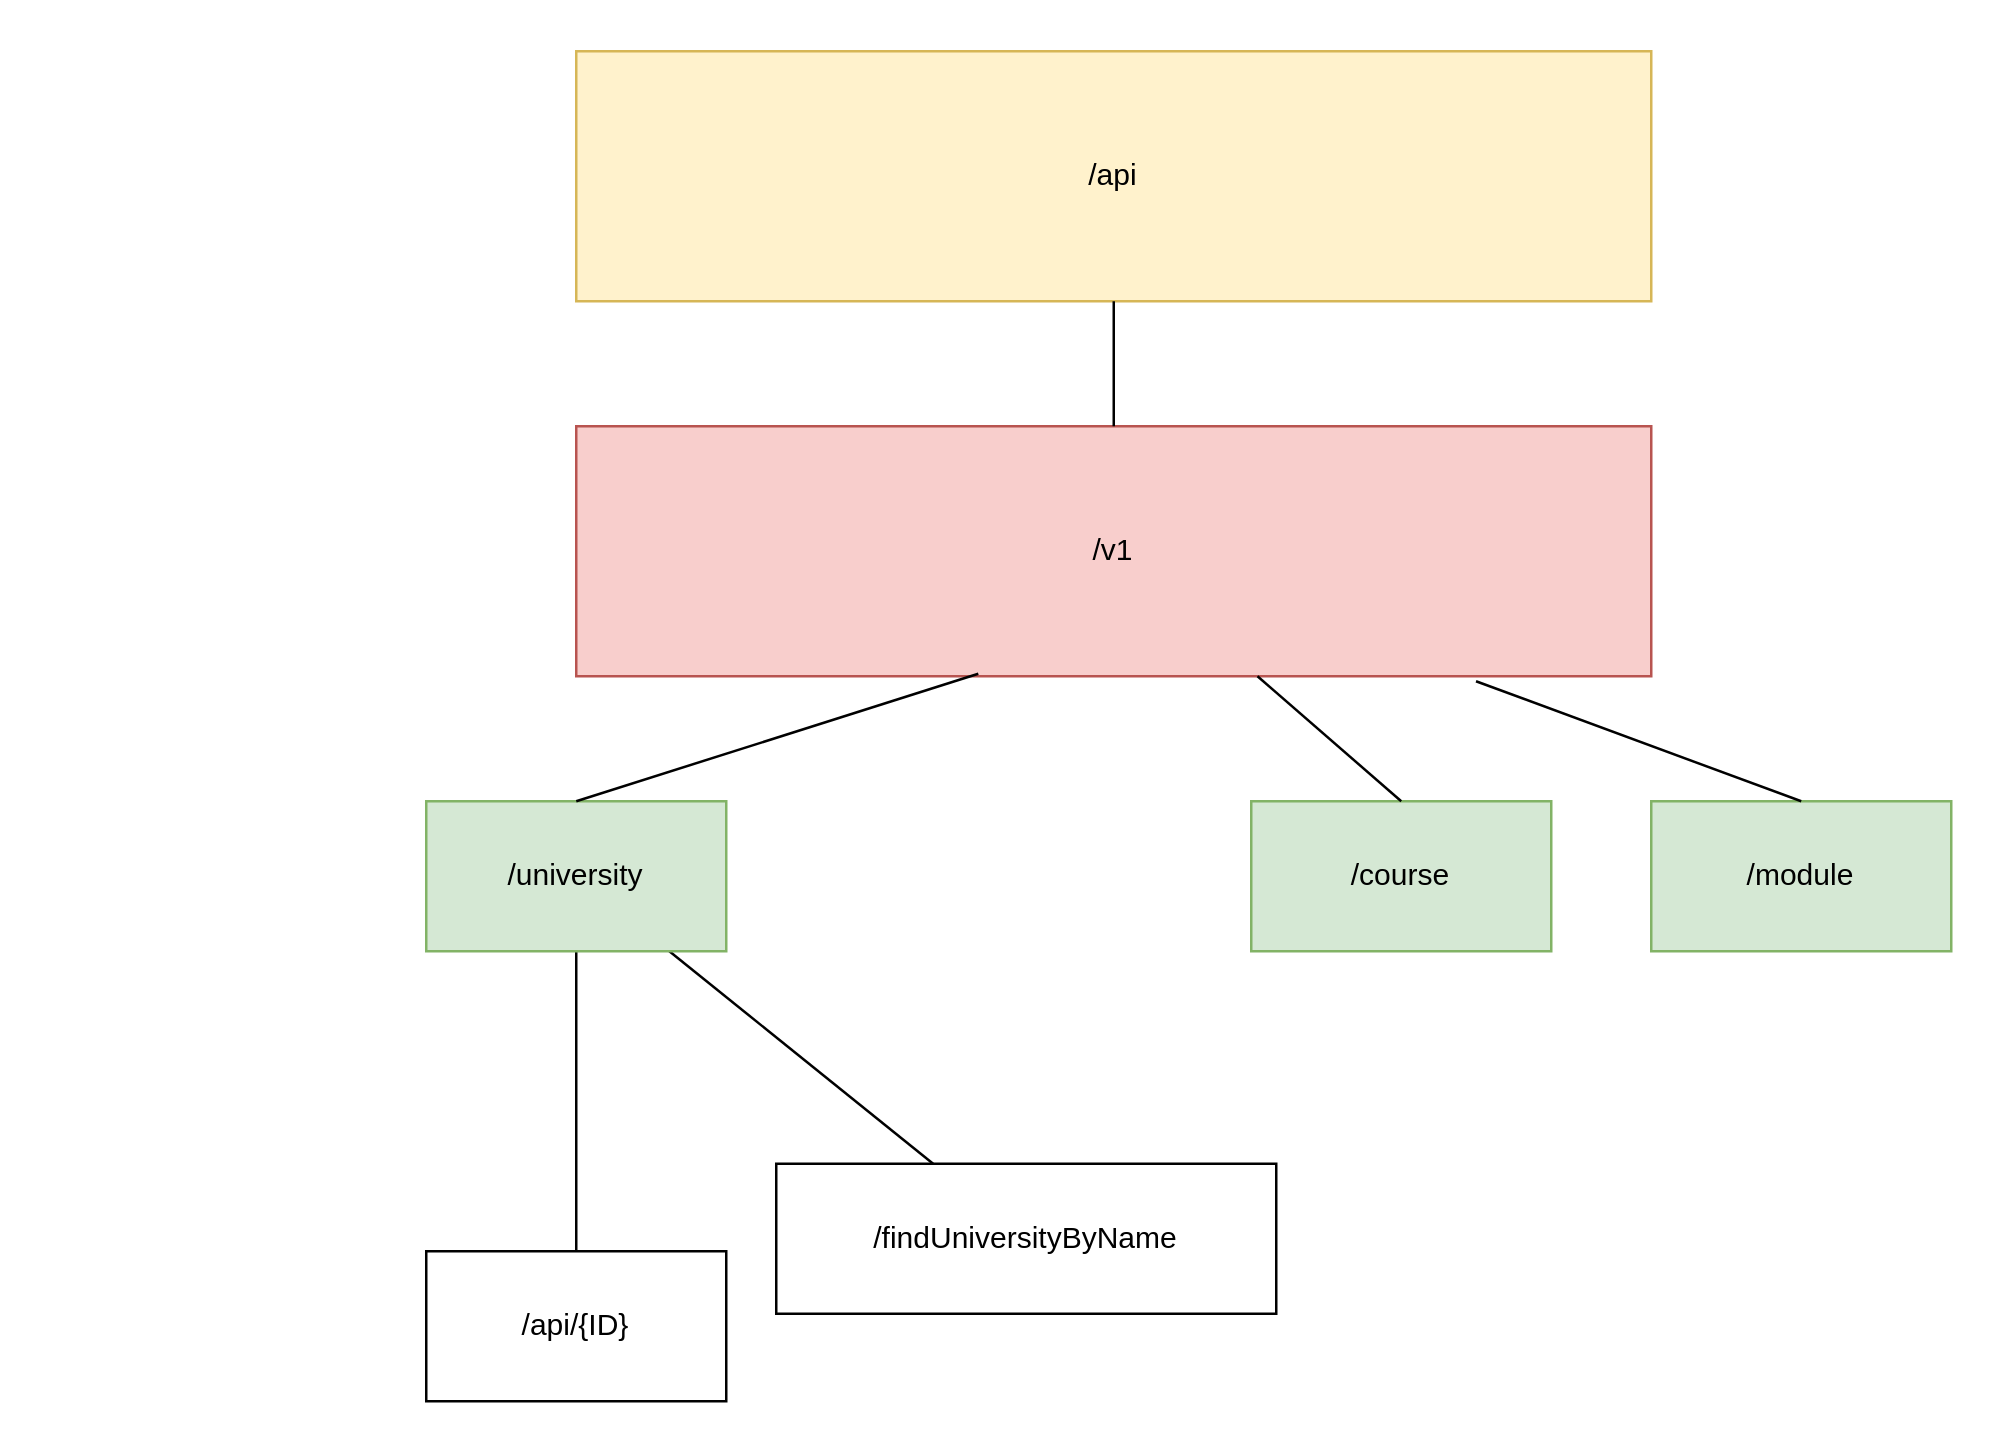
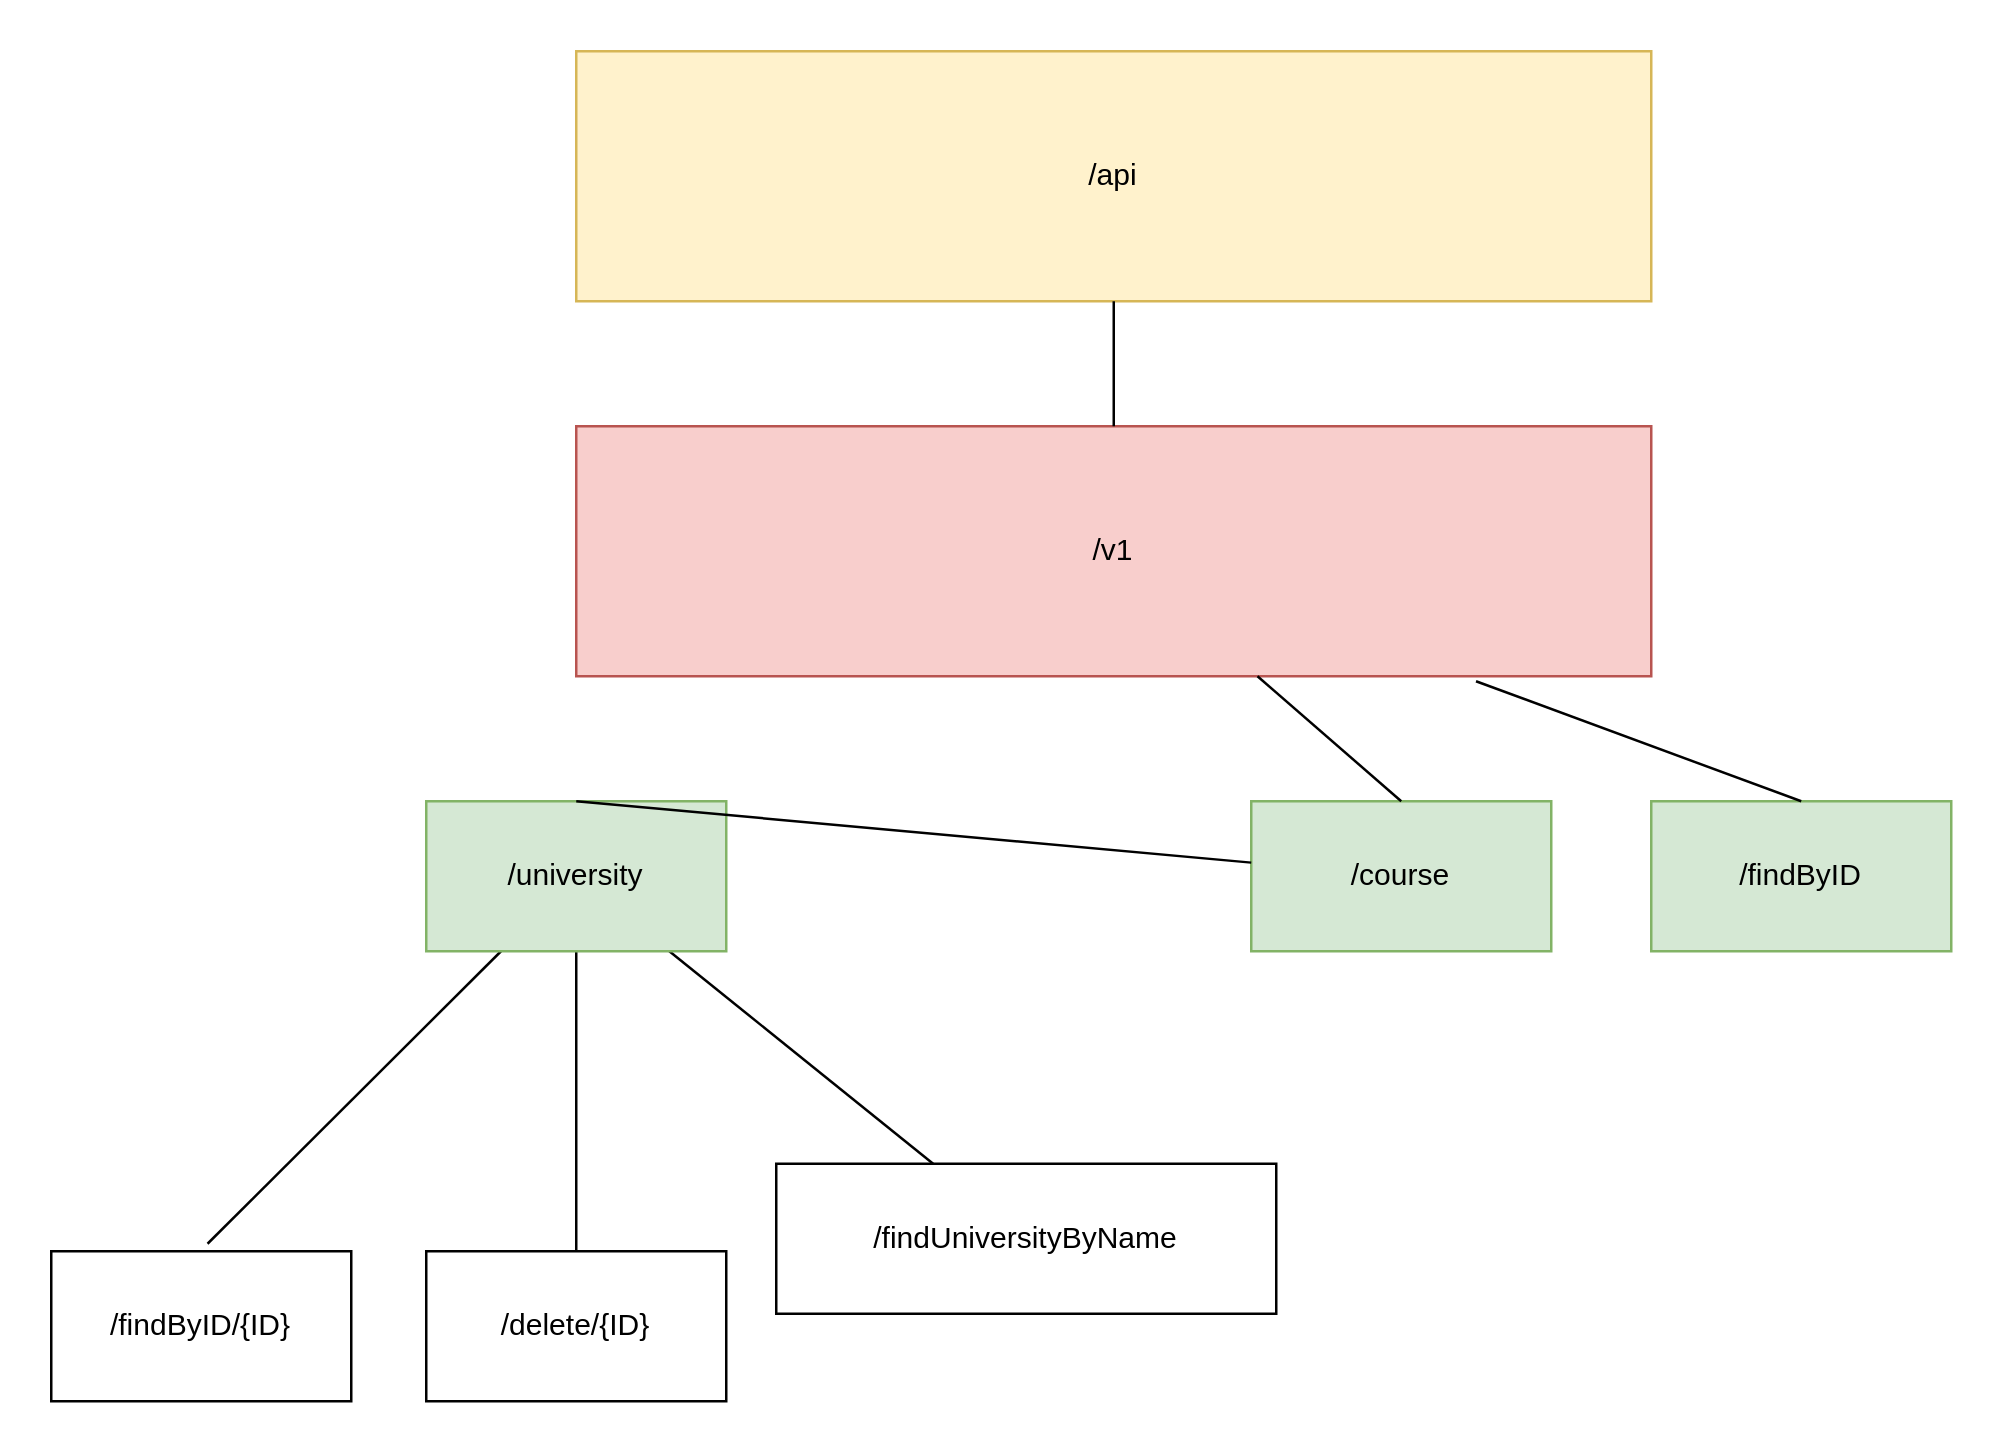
- <mxCell id="12" value="" style="endArrow=none;html=1;rounded=0;exitX=0.5;exitY=0;exitDx=0;exitDy=0;entryX=0.374;entryY=0.99;entryDx=0;entryDy=0;entryPerimeter=0;" edge="1" parent="1" source="9" target="2"><mxGeometry width="50" height="50" relative="1" as="geometry"><mxPoint x="390" y="380" as="sourcePoint" /><mxPoint x="440" y="330" as="targetPoint" /></mxGeometry></mxCell>
+ <mxCell id="12" value="" style="endArrow=none;html=1;rounded=0;exitX=0.5;exitY=0;exitDx=0;exitDy=0;" edge="1" parent="1" source="9" target="10"><mxGeometry width="50" height="50" relative="1" as="geometry"><mxPoint x="390" y="380" as="sourcePoint" /><mxPoint x="440" y="330" as="targetPoint" /></mxGeometry></mxCell>
- <mxCell id="11" value="/module" style="rounded=0;whiteSpace=wrap;html=1;fillColor=#d5e8d4;strokeColor=#82b366;" vertex="1" parent="1"><mxGeometry x="660" y="320" width="120" height="60" as="geometry" /></mxCell>
+ <mxCell id="11" value="/findByID" style="rounded=0;whiteSpace=wrap;html=1;fillColor=#d5e8d4;strokeColor=#82b366;" vertex="1" parent="1"><mxGeometry x="660" y="320" width="120" height="60" as="geometry" /></mxCell>
+ <mxCell id="6" value="" style="endArrow=none;html=1;rounded=0;entryX=0.521;entryY=-0.05;entryDx=0;entryDy=0;entryPerimeter=0;" edge="1" parent="1" source="9" target="3"><mxGeometry width="50" height="50" relative="1" as="geometry"><mxPoint x="137.94" y="530.48" as="sourcePoint" /><mxPoint x="411.065" y="380" as="targetPoint" /></mxGeometry></mxCell>
+ <mxCell id="3" value="/findByID/{ID}" style="rounded=0;whiteSpace=wrap;html=1;" vertex="1" parent="1"><mxGeometry x="20" y="500" width="120" height="60" as="geometry" /></mxCell>
- <mxCell id="4" value="/api/{ID}" style="rounded=0;whiteSpace=wrap;html=1;" vertex="1" parent="1"><mxGeometry x="170" y="500" width="120" height="60" as="geometry" /></mxCell>
+ <mxCell id="4" value="/delete/{ID}" style="rounded=0;whiteSpace=wrap;html=1;" vertex="1" parent="1"><mxGeometry x="170" y="500" width="120" height="60" as="geometry" /></mxCell>
